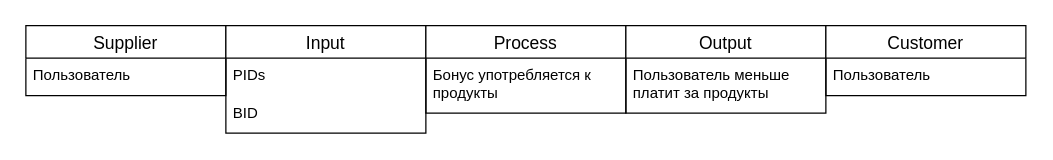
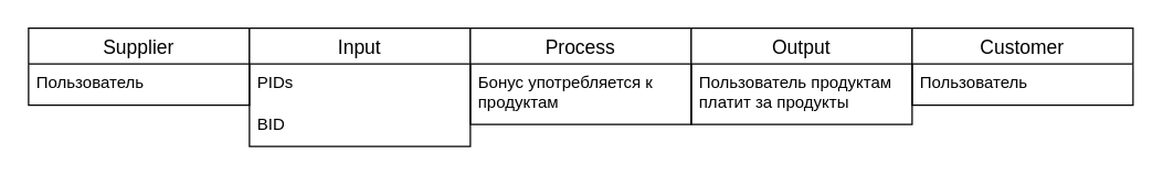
- <mxCell id="8" value="Бонус употребляется к продукты" style="text;strokeColor=none;fillColor=none;spacingLeft=4;spacingRight=4;overflow=hidden;rotatable=0;points=[[0,0.5],[1,0.5]];portConstraint=eastwest;fontSize=12;whiteSpace=wrap;html=1;" parent="7" vertex="1"><mxGeometry y="26" width="160" height="44" as="geometry" /></mxCell>
+ <mxCell id="8" value="Бонус употребляется к продуктам" style="text;strokeColor=none;fillColor=none;spacingLeft=4;spacingRight=4;overflow=hidden;rotatable=0;points=[[0,0.5],[1,0.5]];portConstraint=eastwest;fontSize=12;whiteSpace=wrap;html=1;" parent="7" vertex="1"><mxGeometry y="26" width="160" height="44" as="geometry" /></mxCell>
- <mxCell id="10" value="Пользователь меньше платит за продукты" style="text;strokeColor=none;fillColor=none;spacingLeft=4;spacingRight=4;overflow=hidden;rotatable=0;points=[[0,0.5],[1,0.5]];portConstraint=eastwest;fontSize=12;whiteSpace=wrap;html=1;" parent="9" vertex="1"><mxGeometry y="26" width="160" height="44" as="geometry" /></mxCell>
+ <mxCell id="10" value="Пользователь продуктам платит за продукты" style="text;strokeColor=none;fillColor=none;spacingLeft=4;spacingRight=4;overflow=hidden;rotatable=0;points=[[0,0.5],[1,0.5]];portConstraint=eastwest;fontSize=12;whiteSpace=wrap;html=1;" parent="9" vertex="1"><mxGeometry y="26" width="160" height="44" as="geometry" /></mxCell>
